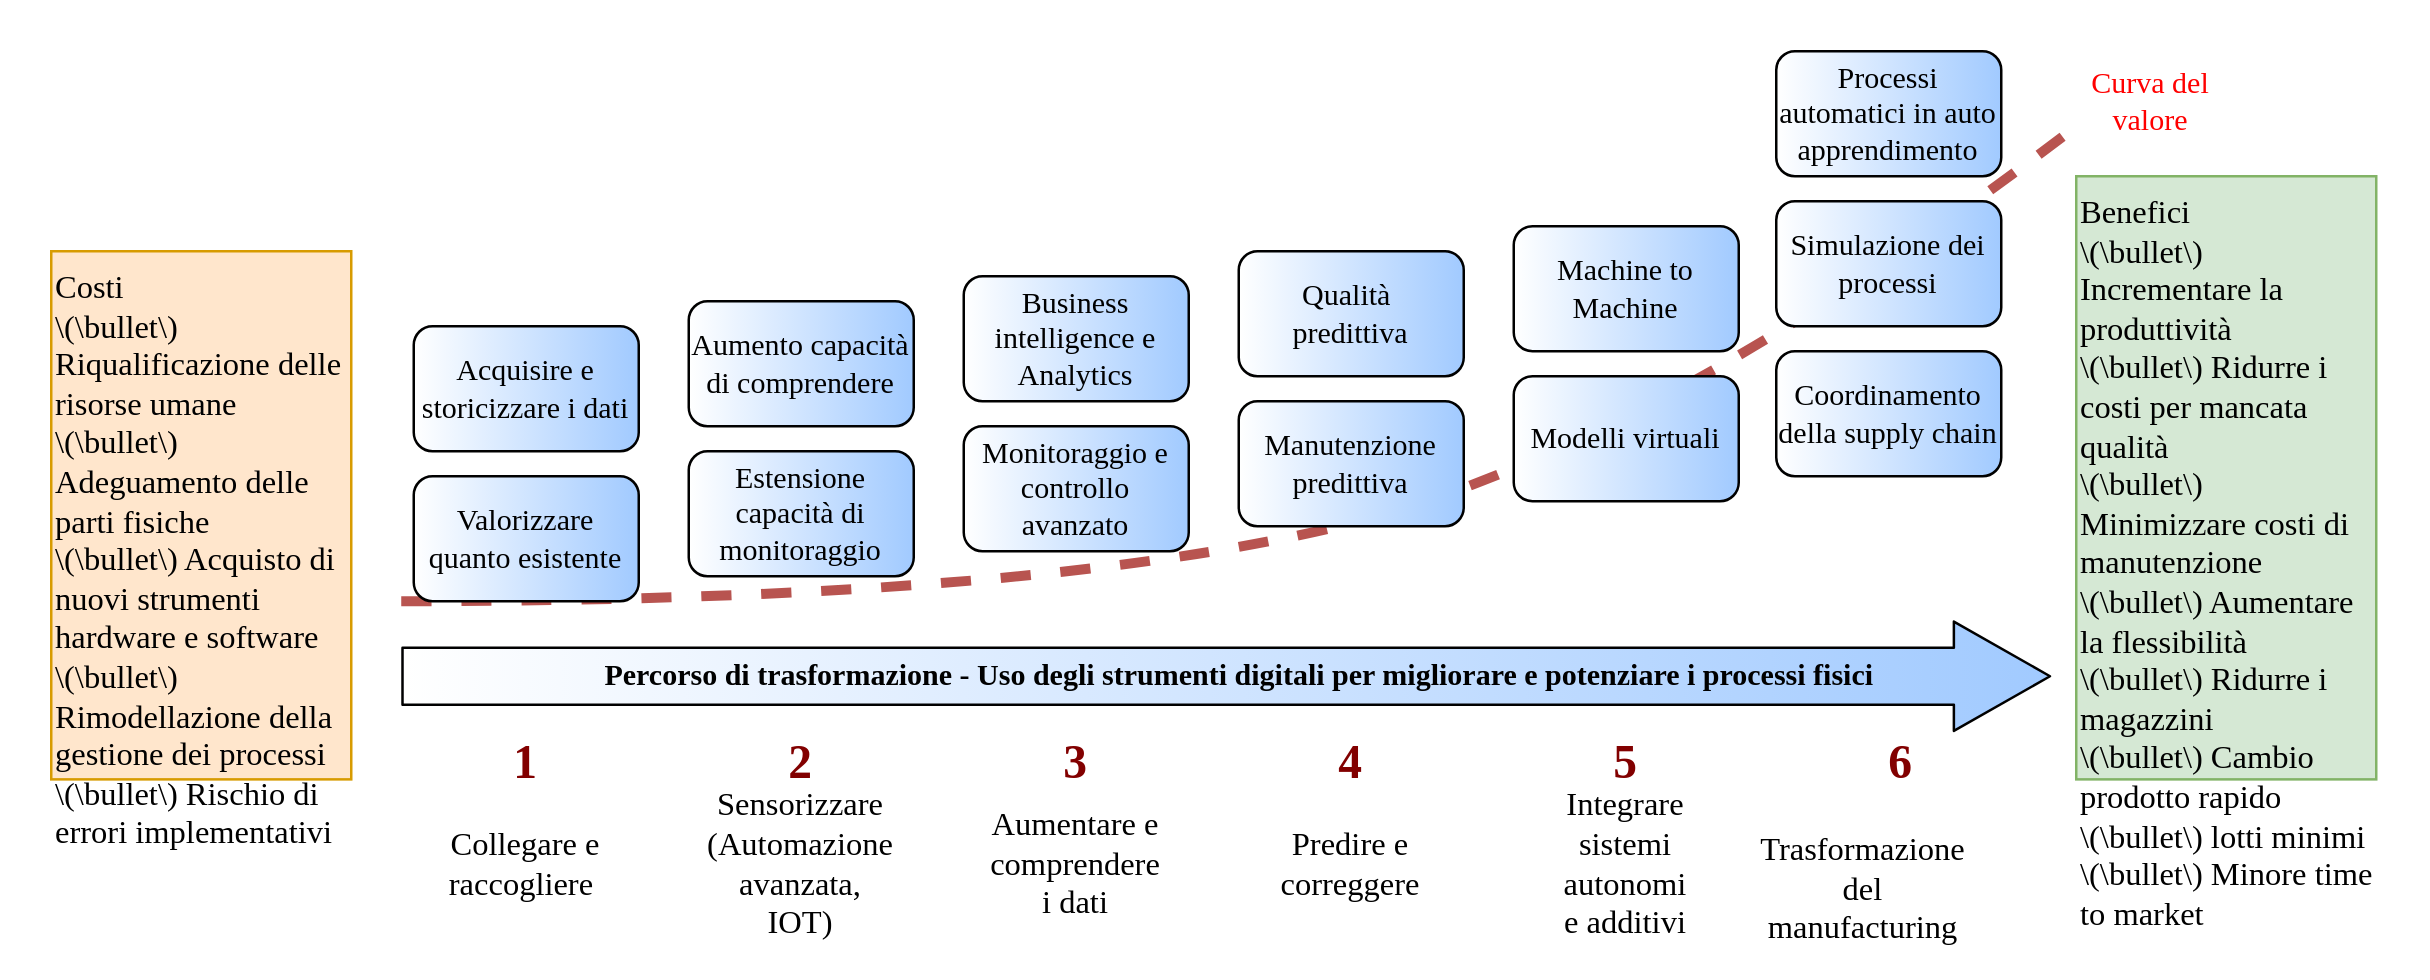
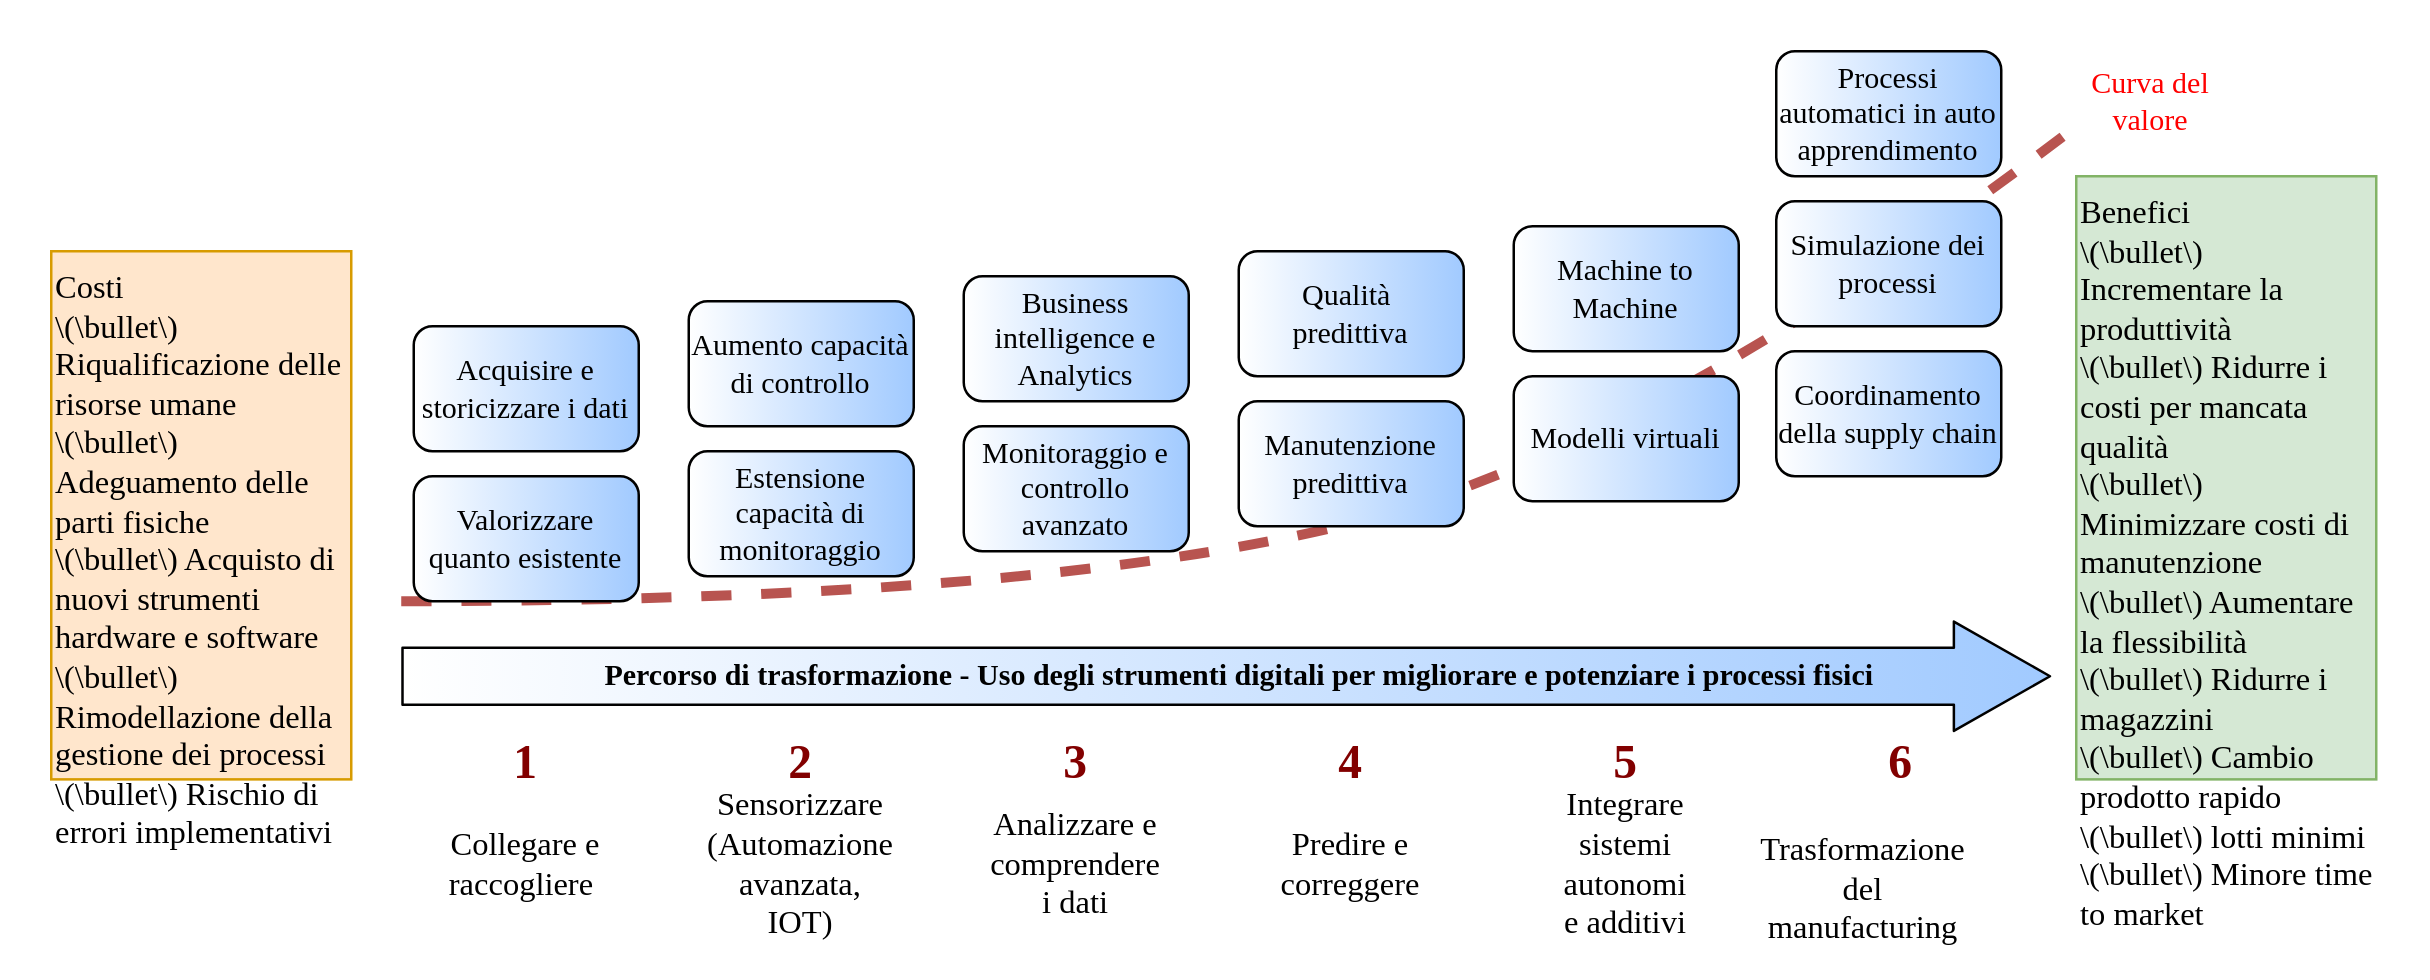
- <mxCell id="20" value="Aumento capacità di comprendere" style="rounded=1;whiteSpace=wrap;html=1;gradientColor=#FFFFFF;strokeColor=#000000;gradientDirection=west;fillColor=#A1CAFF;fontColor=#000000;fontSize=12;fontFamily=Times New Roman;strokeWidth=1;" vertex="1" parent="1"><mxGeometry x="275" y="120" width="90" height="50" as="geometry" /></mxCell>
+ <mxCell id="20" value="Aumento capacità di controllo" style="rounded=1;whiteSpace=wrap;html=1;gradientColor=#FFFFFF;strokeColor=#000000;gradientDirection=west;fillColor=#A1CAFF;fontColor=#000000;fontSize=12;fontFamily=Times New Roman;strokeWidth=1;" vertex="1" parent="1"><mxGeometry x="275" y="120" width="90" height="50" as="geometry" /></mxCell>
- <mxCell id="7" value="Aumentare e comprendere i dati" style="text;html=1;align=center;verticalAlign=middle;whiteSpace=wrap;rounded=0;labelPosition=center;verticalLabelPosition=middle;fontFamily=Times New Roman;fontSize=13;" vertex="1" parent="1"><mxGeometry x="400" y="330" width="60" height="30" as="geometry" /></mxCell>
+ <mxCell id="7" value="Analizzare e comprendere i dati" style="text;html=1;align=center;verticalAlign=middle;whiteSpace=wrap;rounded=0;labelPosition=center;verticalLabelPosition=middle;fontFamily=Times New Roman;fontSize=13;" vertex="1" parent="1"><mxGeometry x="400" y="330" width="60" height="30" as="geometry" /></mxCell>
